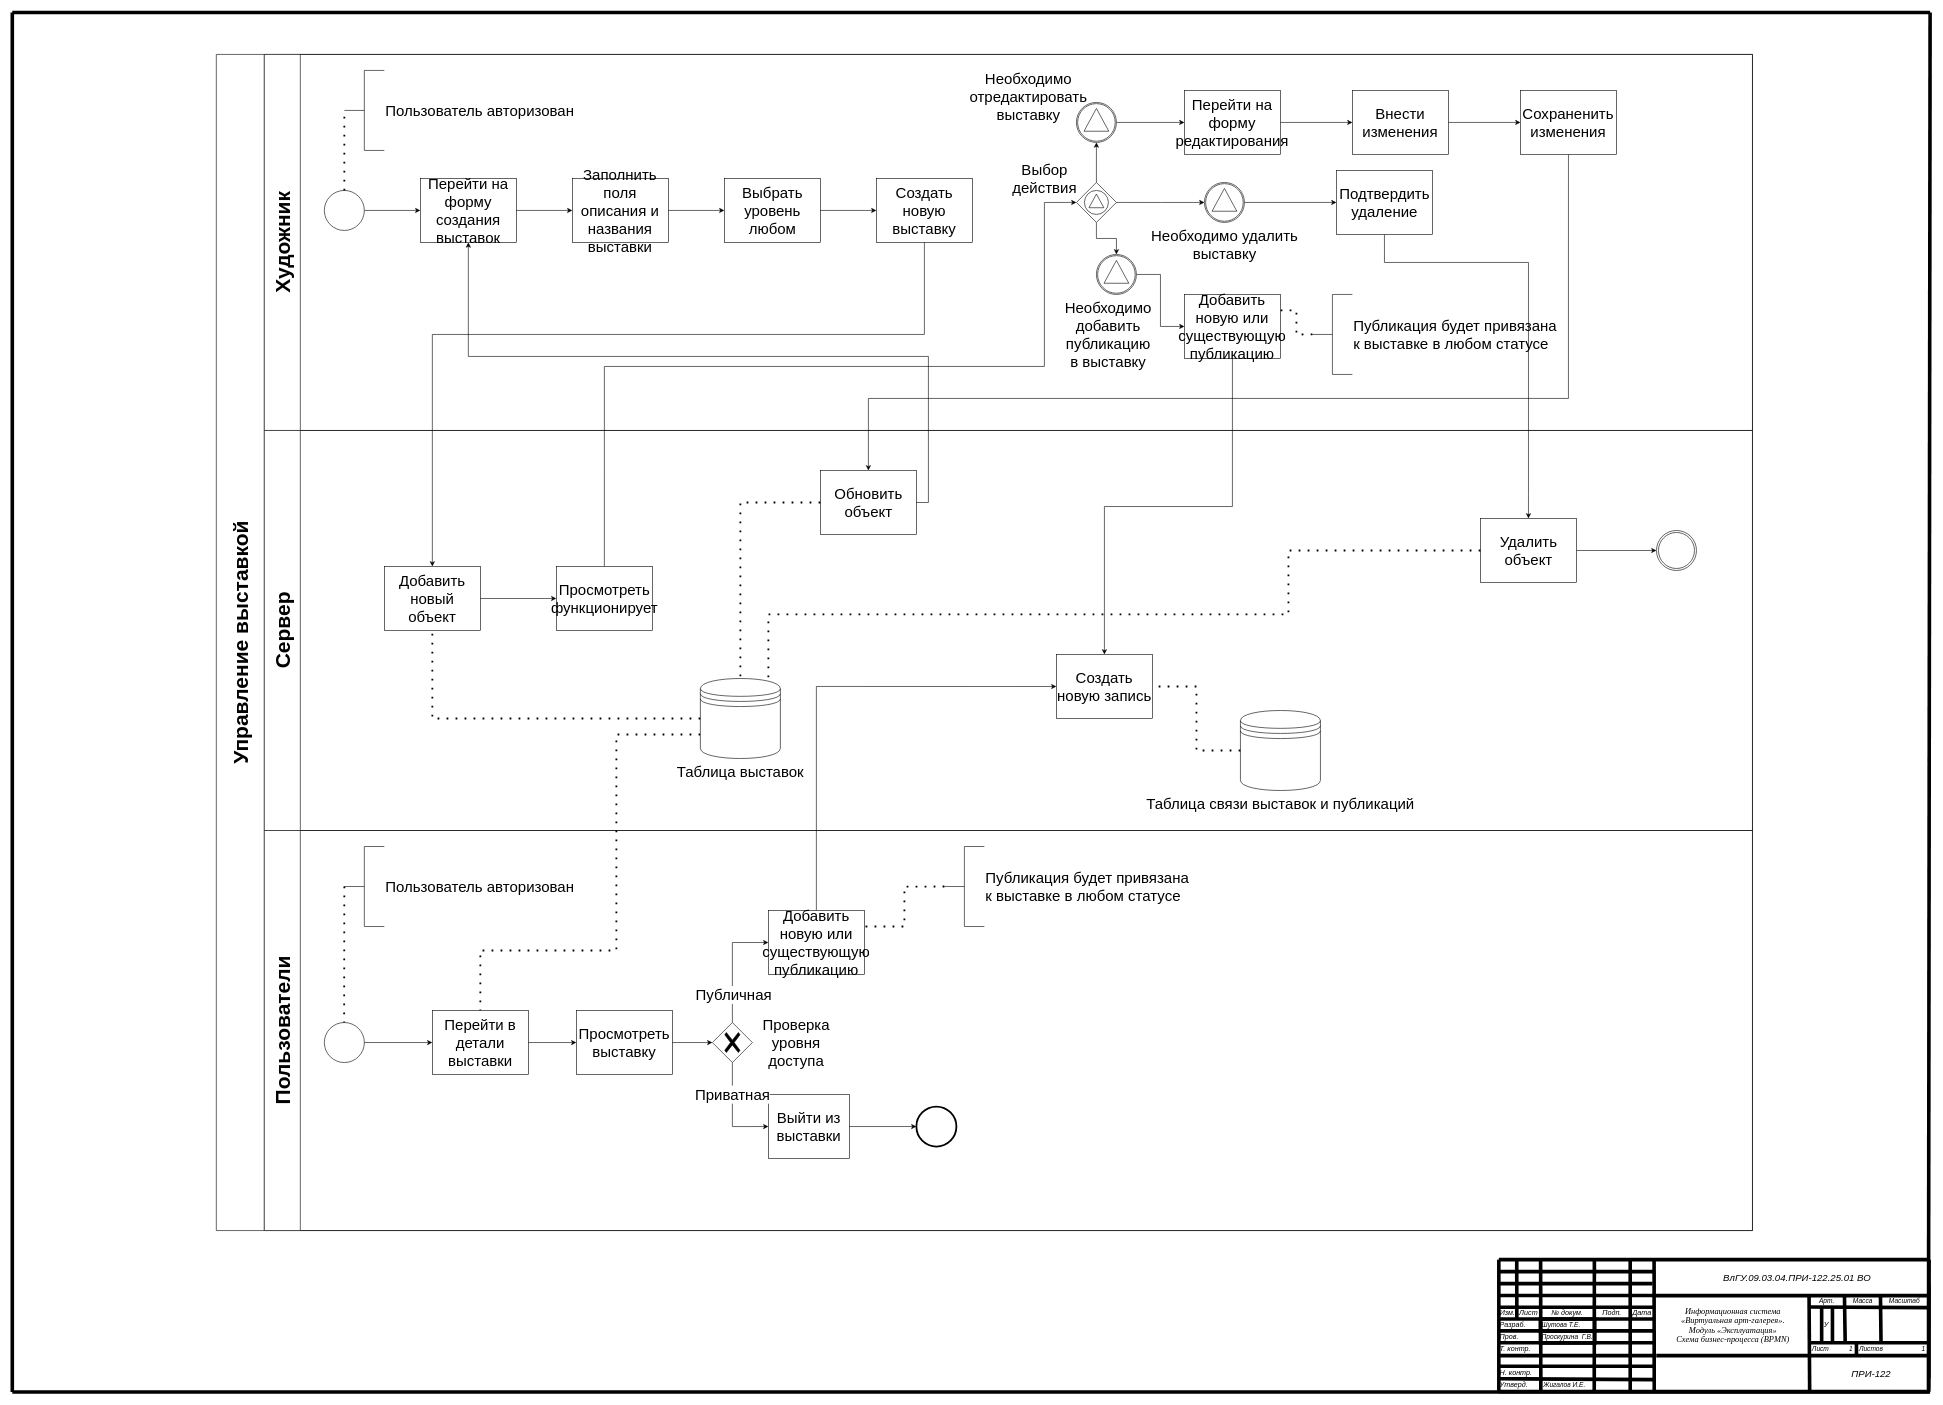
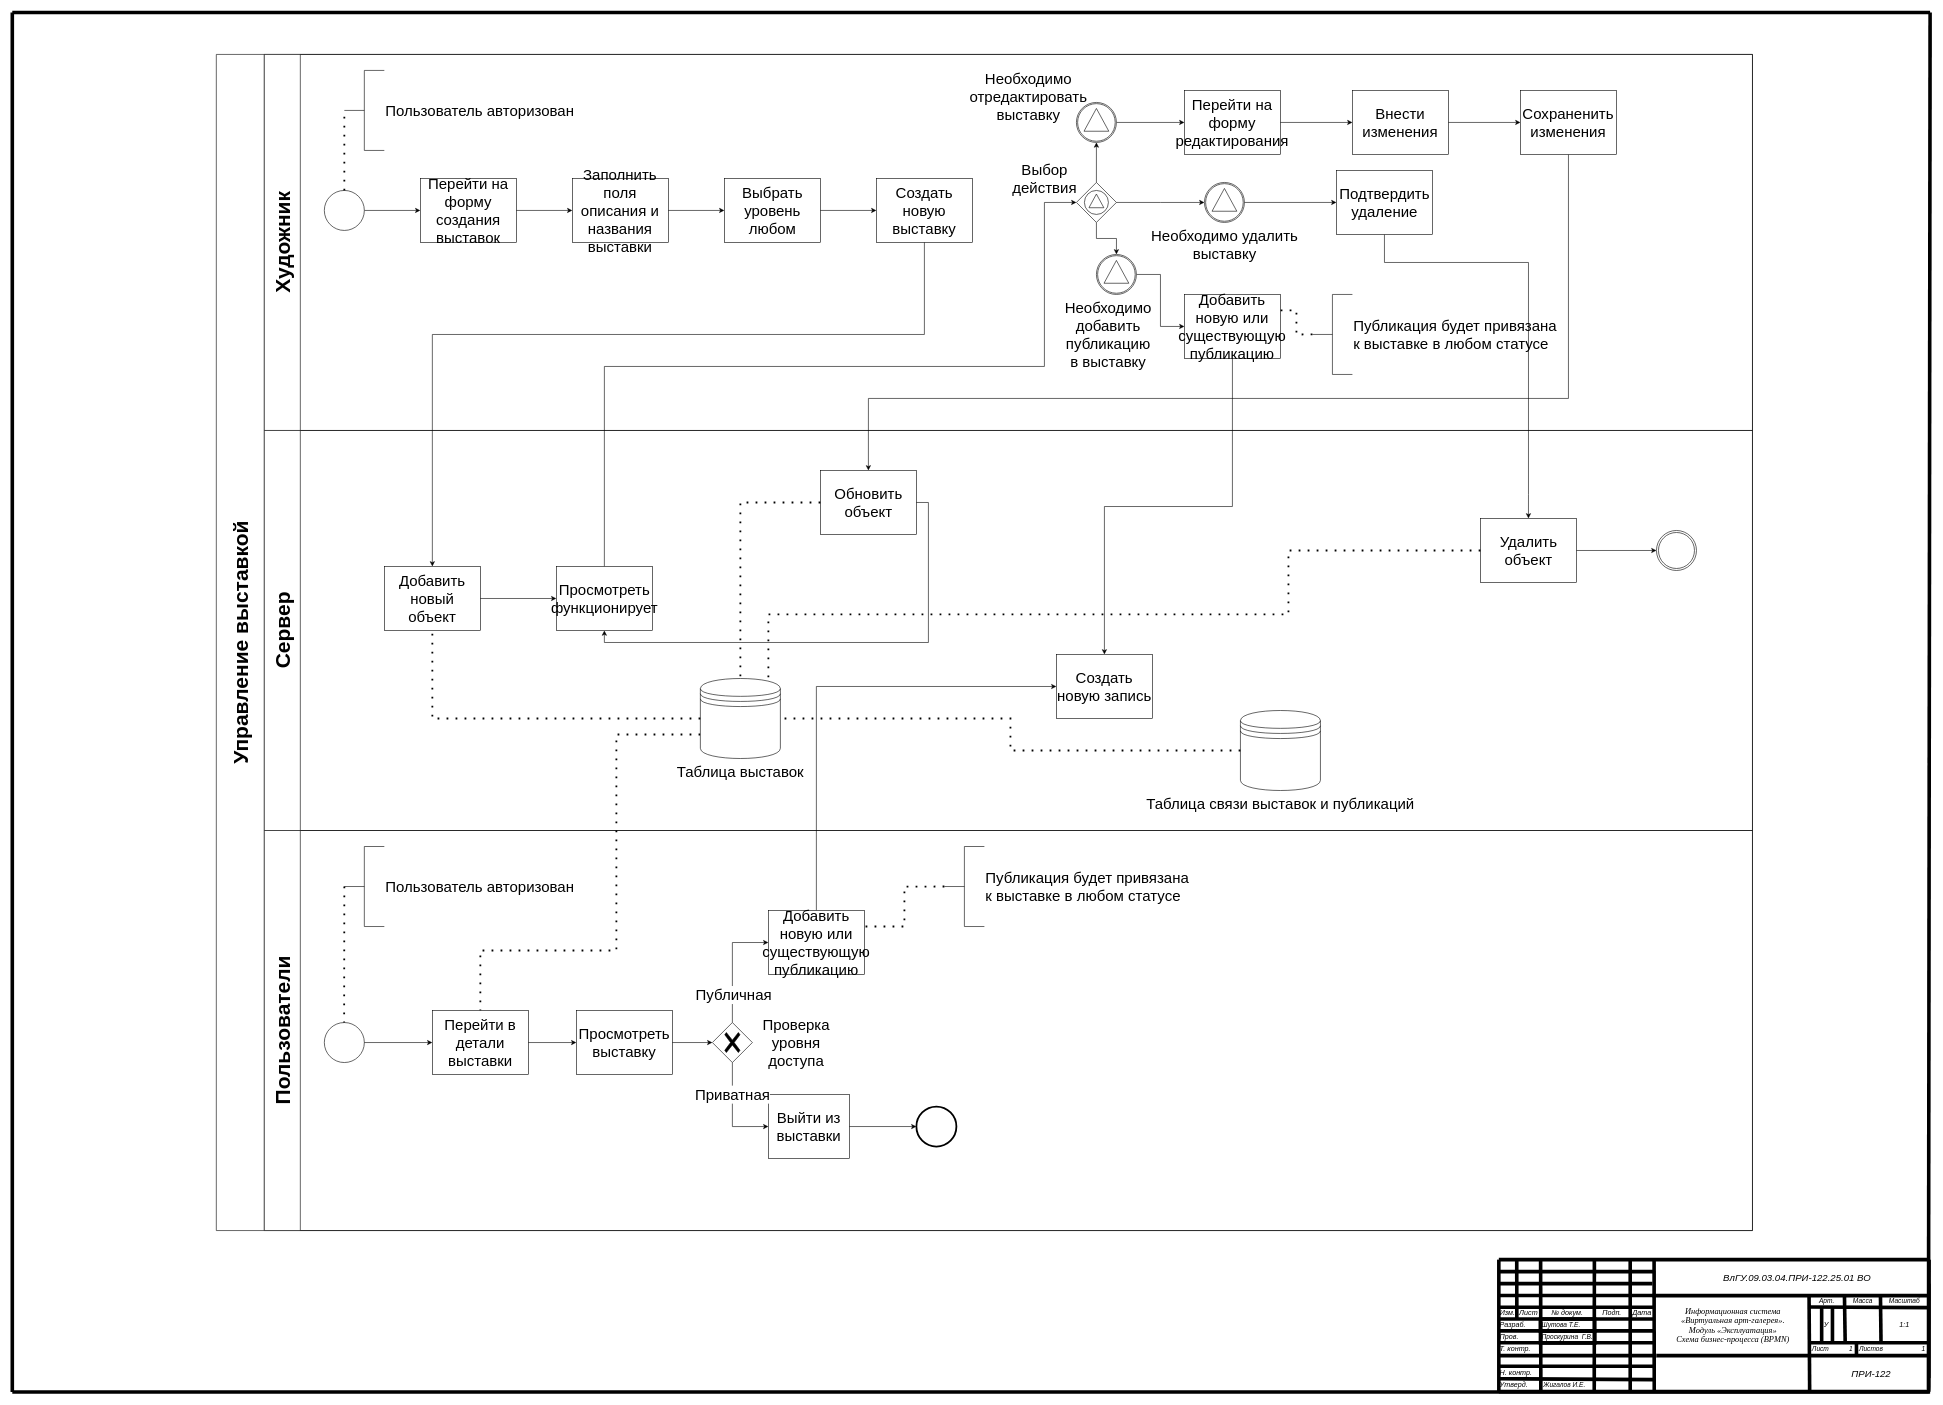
- <mxCell id="112" style="edgeStyle=orthogonalEdgeStyle;rounded=0;orthogonalLoop=1;jettySize=auto;html=1;exitX=1;exitY=0.5;exitDx=0;exitDy=0;exitPerimeter=0;fontSize=25;" edge="1" parent="62" source="110" target="95"><mxGeometry relative="1" as="geometry" /></mxCell>
+ <mxCell id="112" style="edgeStyle=orthogonalEdgeStyle;rounded=0;orthogonalLoop=1;jettySize=auto;html=1;exitX=1;exitY=0.5;exitDx=0;exitDy=0;exitPerimeter=0;entryX=0.5;entryY=1;entryDx=0;entryDy=0;entryPerimeter=0;fontSize=25;" edge="1" parent="62" source="110" target="109"><mxGeometry relative="1" as="geometry" /></mxCell>
- <mxCell id="115" style="edgeStyle=orthogonalEdgeStyle;rounded=0;orthogonalLoop=1;jettySize=auto;html=1;exitX=0;exitY=0.5;exitDx=0;exitDy=0;entryX=1;entryY=0.5;entryDx=0;entryDy=0;entryPerimeter=0;dashed=1;endArrow=none;startFill=0;dashPattern=1 4;fontSize=25;strokeWidth=3;" edge="1" parent="62" source="114" target="113"><mxGeometry relative="1" as="geometry" /></mxCell>
+ <mxCell id="115" style="edgeStyle=orthogonalEdgeStyle;rounded=0;orthogonalLoop=1;jettySize=auto;html=1;exitX=0;exitY=0.5;exitDx=0;exitDy=0;dashed=1;endArrow=none;startFill=0;dashPattern=1 4;fontSize=25;strokeWidth=3;" edge="1" parent="62" source="114" target="104"><mxGeometry relative="1" as="geometry" /></mxCell>
+ <mxCell id="39" value="&lt;i&gt;&lt;font style=&quot;font-size: 12px&quot;&gt;1:1&lt;/font&gt;&lt;/i&gt;" style="text;html=1;strokeColor=none;fillColor=none;align=center;verticalAlign=middle;whiteSpace=wrap;rounded=0;fontSize=11;fontFamily=Arial;strokeWidth=6;" vertex="1" parent="1"><mxGeometry x="3134.292" y="2197.443" width="78.99" height="20" as="geometry" /></mxCell>
